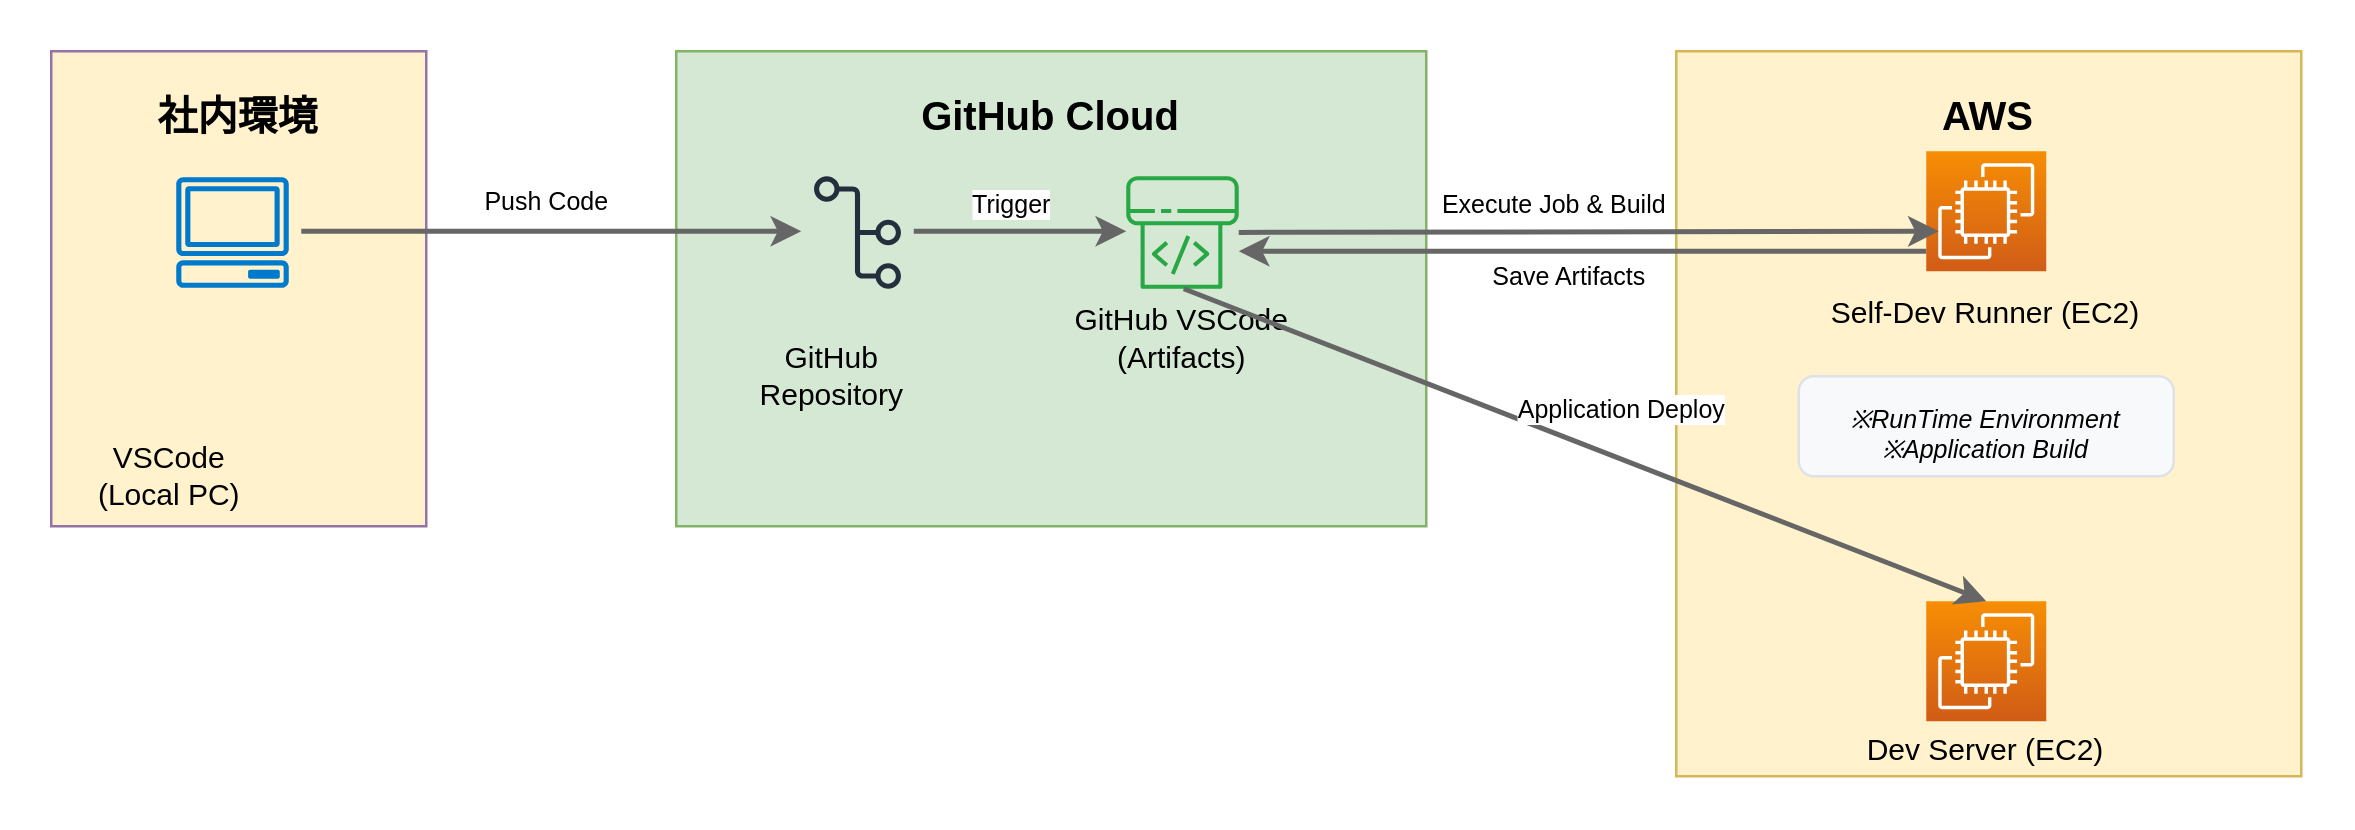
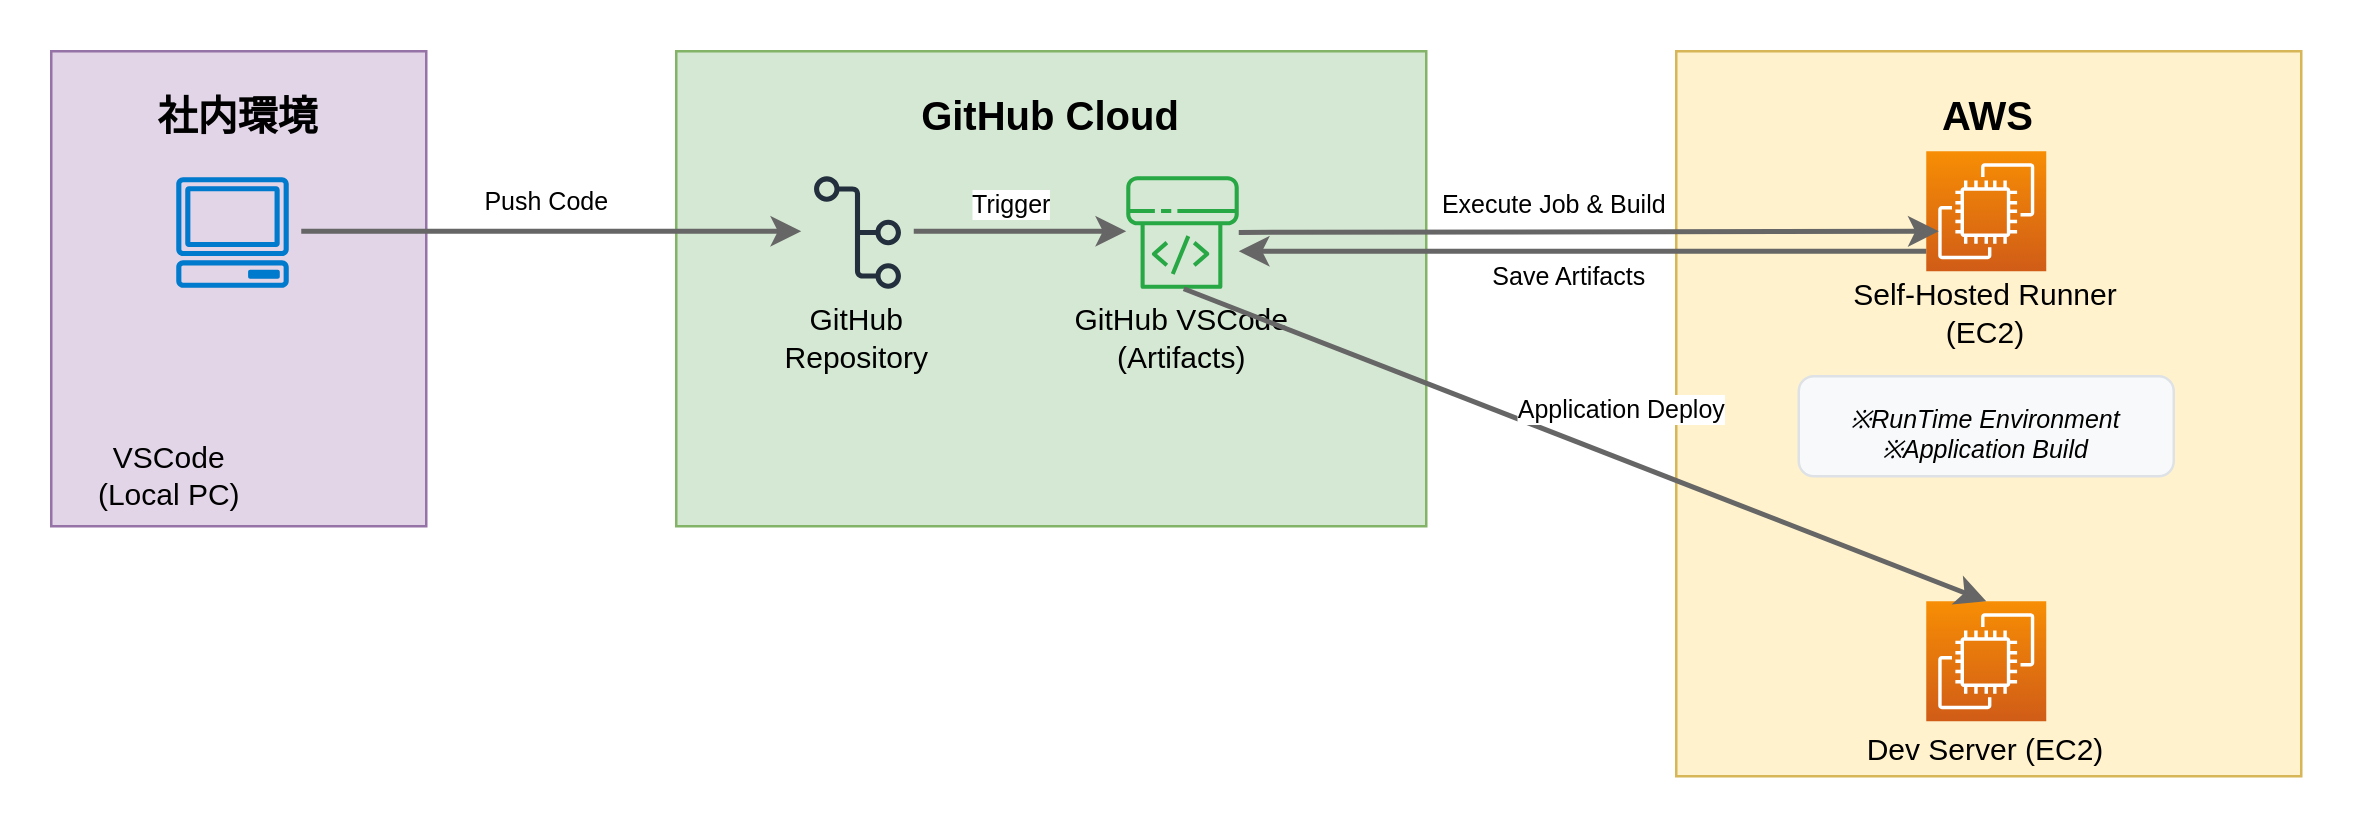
- <mxCell id="2" value="社内環境" style="rounded=0;whiteSpace=wrap;html=1;fillColor=#fff2cc;strokeColor=#9673a6;fontSize=16;fontStyle=1;verticalAlign=top;spacingTop=10;" parent="1" vertex="1"><mxGeometry x="20" y="20" width="150" height="190" as="geometry" /></mxCell>
+ <mxCell id="2" value="社内環境" style="rounded=0;whiteSpace=wrap;html=1;fillColor=#e1d5e7;strokeColor=#9673a6;fontSize=16;fontStyle=1;verticalAlign=top;spacingTop=10;" parent="1" vertex="1"><mxGeometry x="20" y="20" width="150" height="190" as="geometry" /></mxCell>
- <mxCell id="12" value="Self-Dev Runner (EC2)" style="text;html=1;strokeColor=none;fillColor=none;align=center;verticalAlign=middle;whiteSpace=wrap;rounded=0;fontSize=12;" parent="1" vertex="1"><mxGeometry x="730" y="110" width="128" height="30" as="geometry" /></mxCell>
+ <mxCell id="12" value="Self-Hosted Runner (EC2)" style="text;html=1;strokeColor=none;fillColor=none;align=center;verticalAlign=middle;whiteSpace=wrap;rounded=0;fontSize=12;" parent="1" vertex="1"><mxGeometry x="730" y="110" width="128" height="30" as="geometry" /></mxCell>
- <mxCell id="7" value="GitHub&#10;Repository" style="text;html=1;strokeColor=none;fillColor=none;align=center;verticalAlign=middle;whiteSpace=wrap;rounded=0;fontSize=12;" parent="1" vertex="1"><mxGeometry x="290" y="135" width="85" height="30" as="geometry" /></mxCell>
+ <mxCell id="7" value="GitHub&#10;Repository" style="text;html=1;strokeColor=none;fillColor=none;align=center;verticalAlign=middle;whiteSpace=wrap;rounded=0;fontSize=12;" parent="1" vertex="1"><mxGeometry x="300" y="120" width="85" height="30" as="geometry" /></mxCell>
